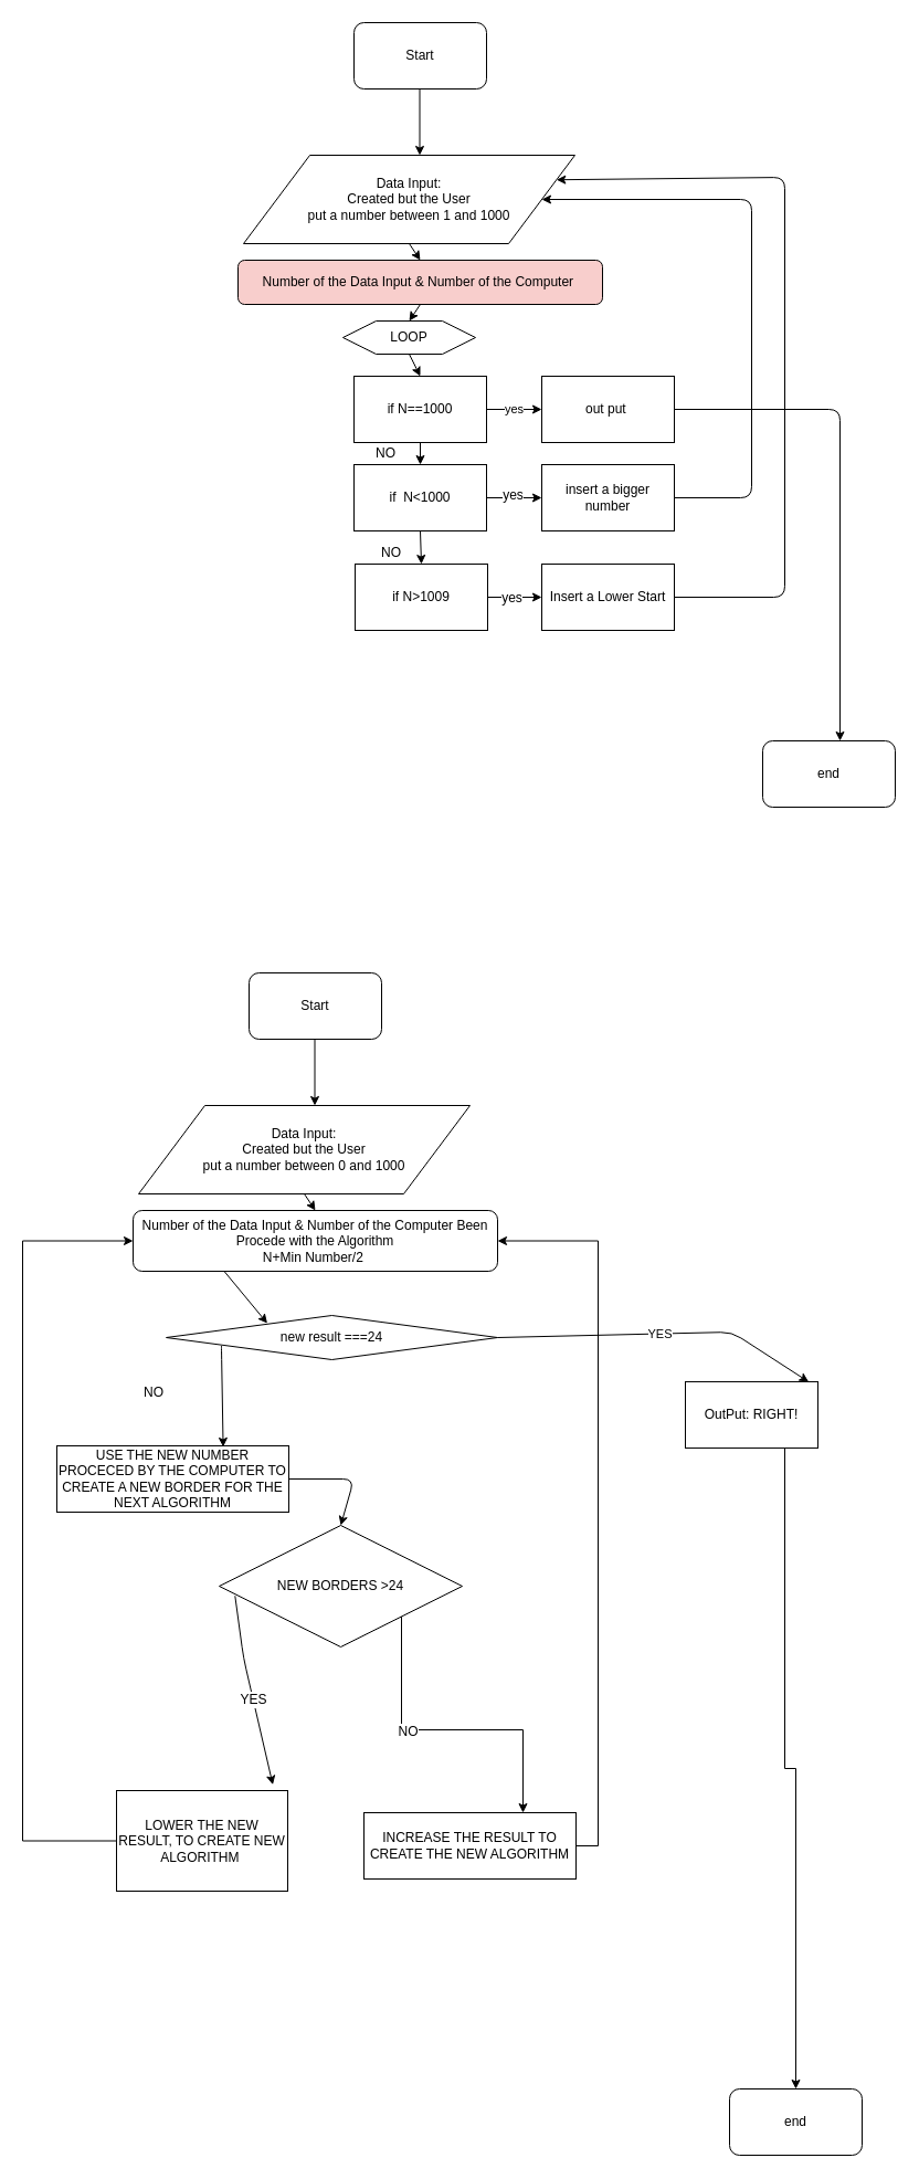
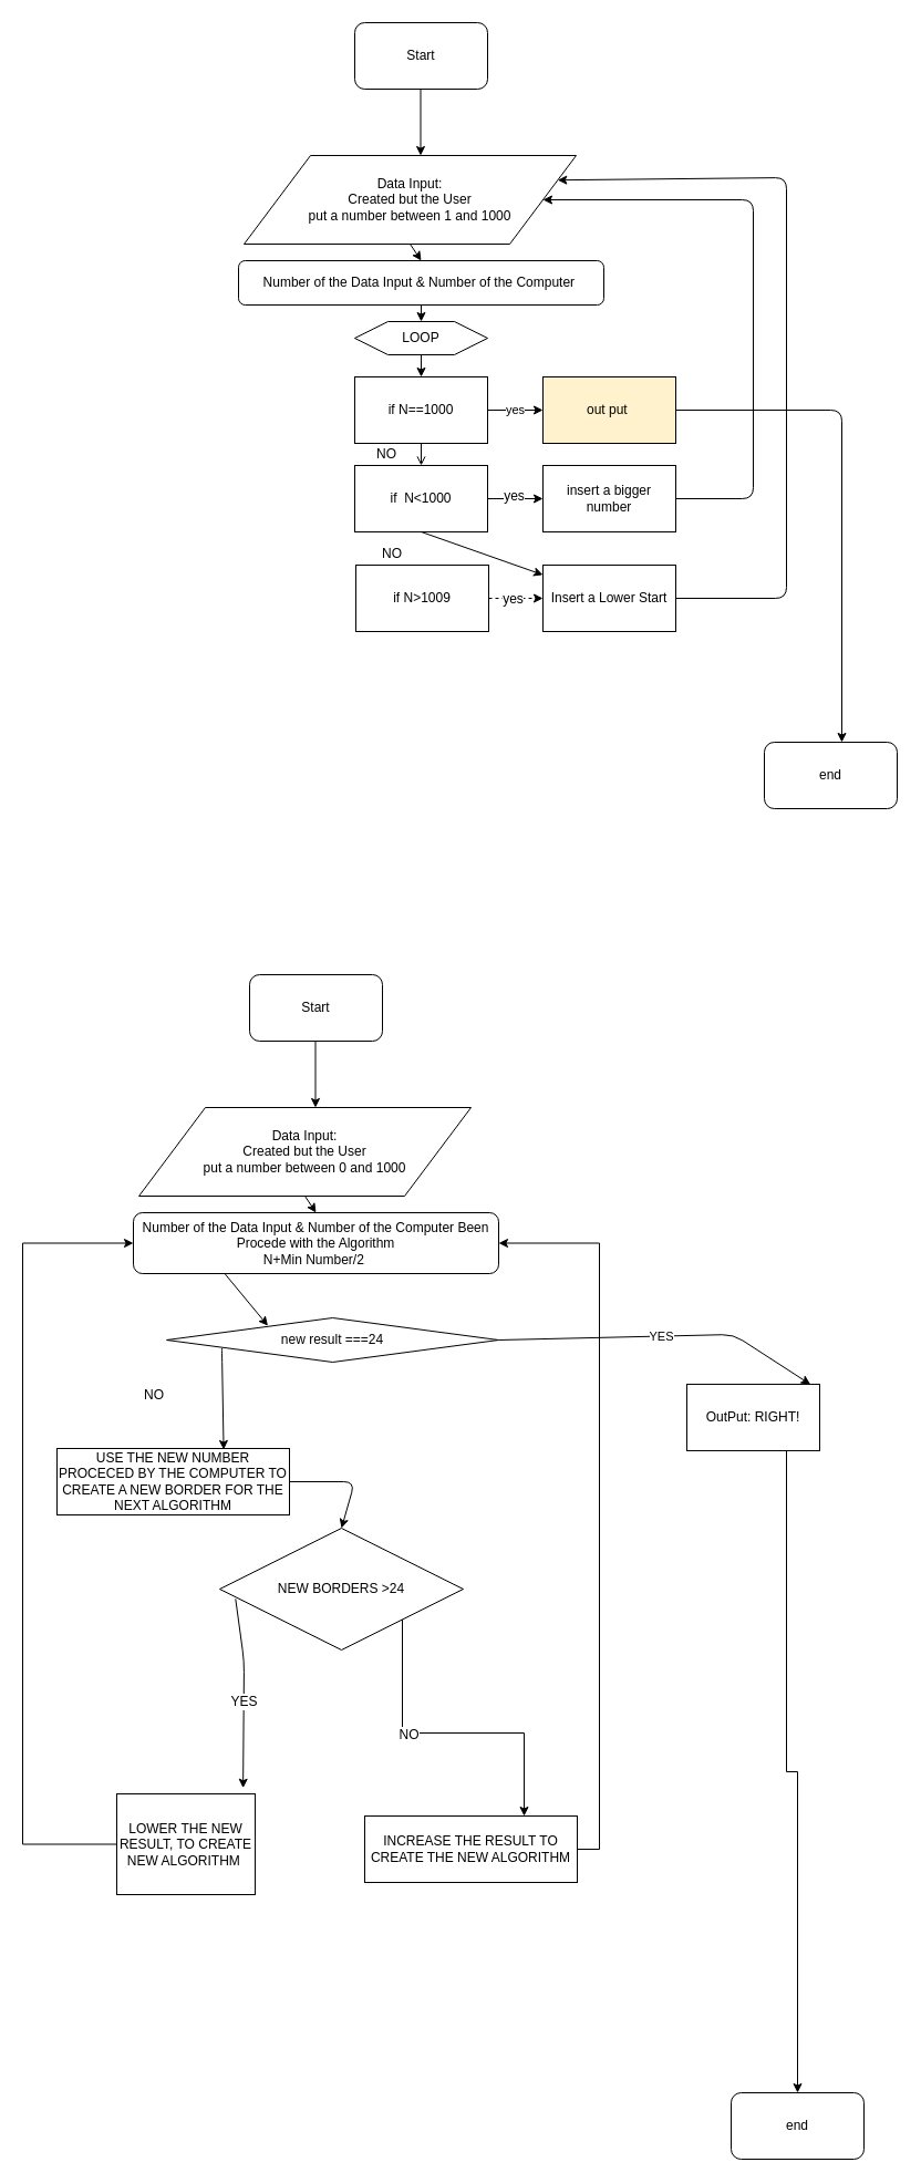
- <mxCell id="22" value="Number of the Data Input &amp;amp; Number of the Computer&amp;nbsp;" style="rounded=1;whiteSpace=wrap;html=1;fillColor=#f8cecc;" vertex="1" parent="1"><mxGeometry x="215" y="235" width="330" height="40" as="geometry" /></mxCell>
+ <mxCell id="22" value="Number of the Data Input &amp;amp; Number of the Computer&amp;nbsp;" style="rounded=1;whiteSpace=wrap;html=1;" vertex="1" parent="1"><mxGeometry x="215" y="235" width="330" height="40" as="geometry" /></mxCell>
- <mxCell id="5" value="LOOP" style="shape=hexagon;perimeter=hexagonPerimeter2;whiteSpace=wrap;html=1;" vertex="1" parent="1"><mxGeometry x="310" y="290" width="120" height="30" as="geometry" /></mxCell>
+ <mxCell id="5" value="LOOP" style="shape=hexagon;perimeter=hexagonPerimeter2;whiteSpace=wrap;html=1;" vertex="1" parent="1"><mxGeometry x="320" y="290" width="120" height="30" as="geometry" /></mxCell>
- <mxCell id="7" value="out put&amp;nbsp;" style="rounded=0;whiteSpace=wrap;html=1;" vertex="1" parent="1"><mxGeometry x="490" y="340" width="120" height="60" as="geometry" /></mxCell>
+ <mxCell id="7" value="out put&amp;nbsp;" style="rounded=0;whiteSpace=wrap;html=1;fillColor=#fff2cc;" vertex="1" parent="1"><mxGeometry x="490" y="340" width="120" height="60" as="geometry" /></mxCell>
- <mxCell id="18" value="" style="endArrow=classic;html=1;exitX=0.5;exitY=1;exitDx=0;exitDy=0;entryX=0.5;entryY=0;entryDx=0;entryDy=0;" edge="1" parent="1" source="6" target="9"><mxGeometry width="50" height="50" relative="1" as="geometry"><mxPoint x="360" y="430" as="sourcePoint" /><mxPoint x="410" y="380" as="targetPoint" /></mxGeometry></mxCell>
+ <mxCell id="18" value="" style="endArrow=open;html=1;exitX=0.5;exitY=1;exitDx=0;exitDy=0;entryX=0.5;entryY=0;entryDx=0;entryDy=0;" edge="1" parent="1" source="6" target="9"><mxGeometry width="50" height="50" relative="1" as="geometry"><mxPoint x="360" y="430" as="sourcePoint" /><mxPoint x="410" y="380" as="targetPoint" /></mxGeometry></mxCell>
- <mxCell id="19" value="" style="endArrow=classic;html=1;exitX=0.5;exitY=1;exitDx=0;exitDy=0;entryX=0.5;entryY=0;entryDx=0;entryDy=0;" edge="1" parent="1" source="9" target="11"><mxGeometry width="50" height="50" relative="1" as="geometry"><mxPoint x="360" y="530" as="sourcePoint" /><mxPoint x="410" y="480" as="targetPoint" /></mxGeometry></mxCell>
+ <mxCell id="19" value="" style="endArrow=classic;html=1;exitX=0.5;exitY=1;exitDx=0;exitDy=0;" edge="1" parent="1" source="9" target="12"><mxGeometry width="50" height="50" relative="1" as="geometry"><mxPoint x="360" y="530" as="sourcePoint" /><mxPoint x="410" y="480" as="targetPoint" /></mxGeometry></mxCell>
- <mxCell id="15" value="" style="endArrow=classic;html=1;exitX=1;exitY=0.5;exitDx=0;exitDy=0;entryX=0;entryY=0.5;entryDx=0;entryDy=0;" edge="1" parent="1" source="11" target="12"><mxGeometry width="50" height="50" relative="1" as="geometry"><mxPoint x="440" y="560" as="sourcePoint" /><mxPoint x="490" y="510" as="targetPoint" /></mxGeometry></mxCell>
+ <mxCell id="15" value="" style="endArrow=classic;html=1;exitX=1;exitY=0.5;exitDx=0;exitDy=0;entryX=0;entryY=0.5;entryDx=0;entryDy=0;dashed=1;" edge="1" parent="1" source="11" target="12"><mxGeometry width="50" height="50" relative="1" as="geometry"><mxPoint x="440" y="560" as="sourcePoint" /><mxPoint x="490" y="510" as="targetPoint" /></mxGeometry></mxCell>
- <mxCell id="45" value="LOWER THE NEW RESULT, TO CREATE NEW ALGORITHM&amp;nbsp;" style="rounded=0;whiteSpace=wrap;html=1;" vertex="1" parent="1"><mxGeometry x="105" y="1620" width="155" height="91" as="geometry" /></mxCell>
+ <mxCell id="45" value="LOWER THE NEW RESULT, TO CREATE NEW ALGORITHM&amp;nbsp;" style="rounded=0;whiteSpace=wrap;html=1;" vertex="1" parent="1"><mxGeometry x="105" y="1620" width="125" height="91" as="geometry" /></mxCell>
